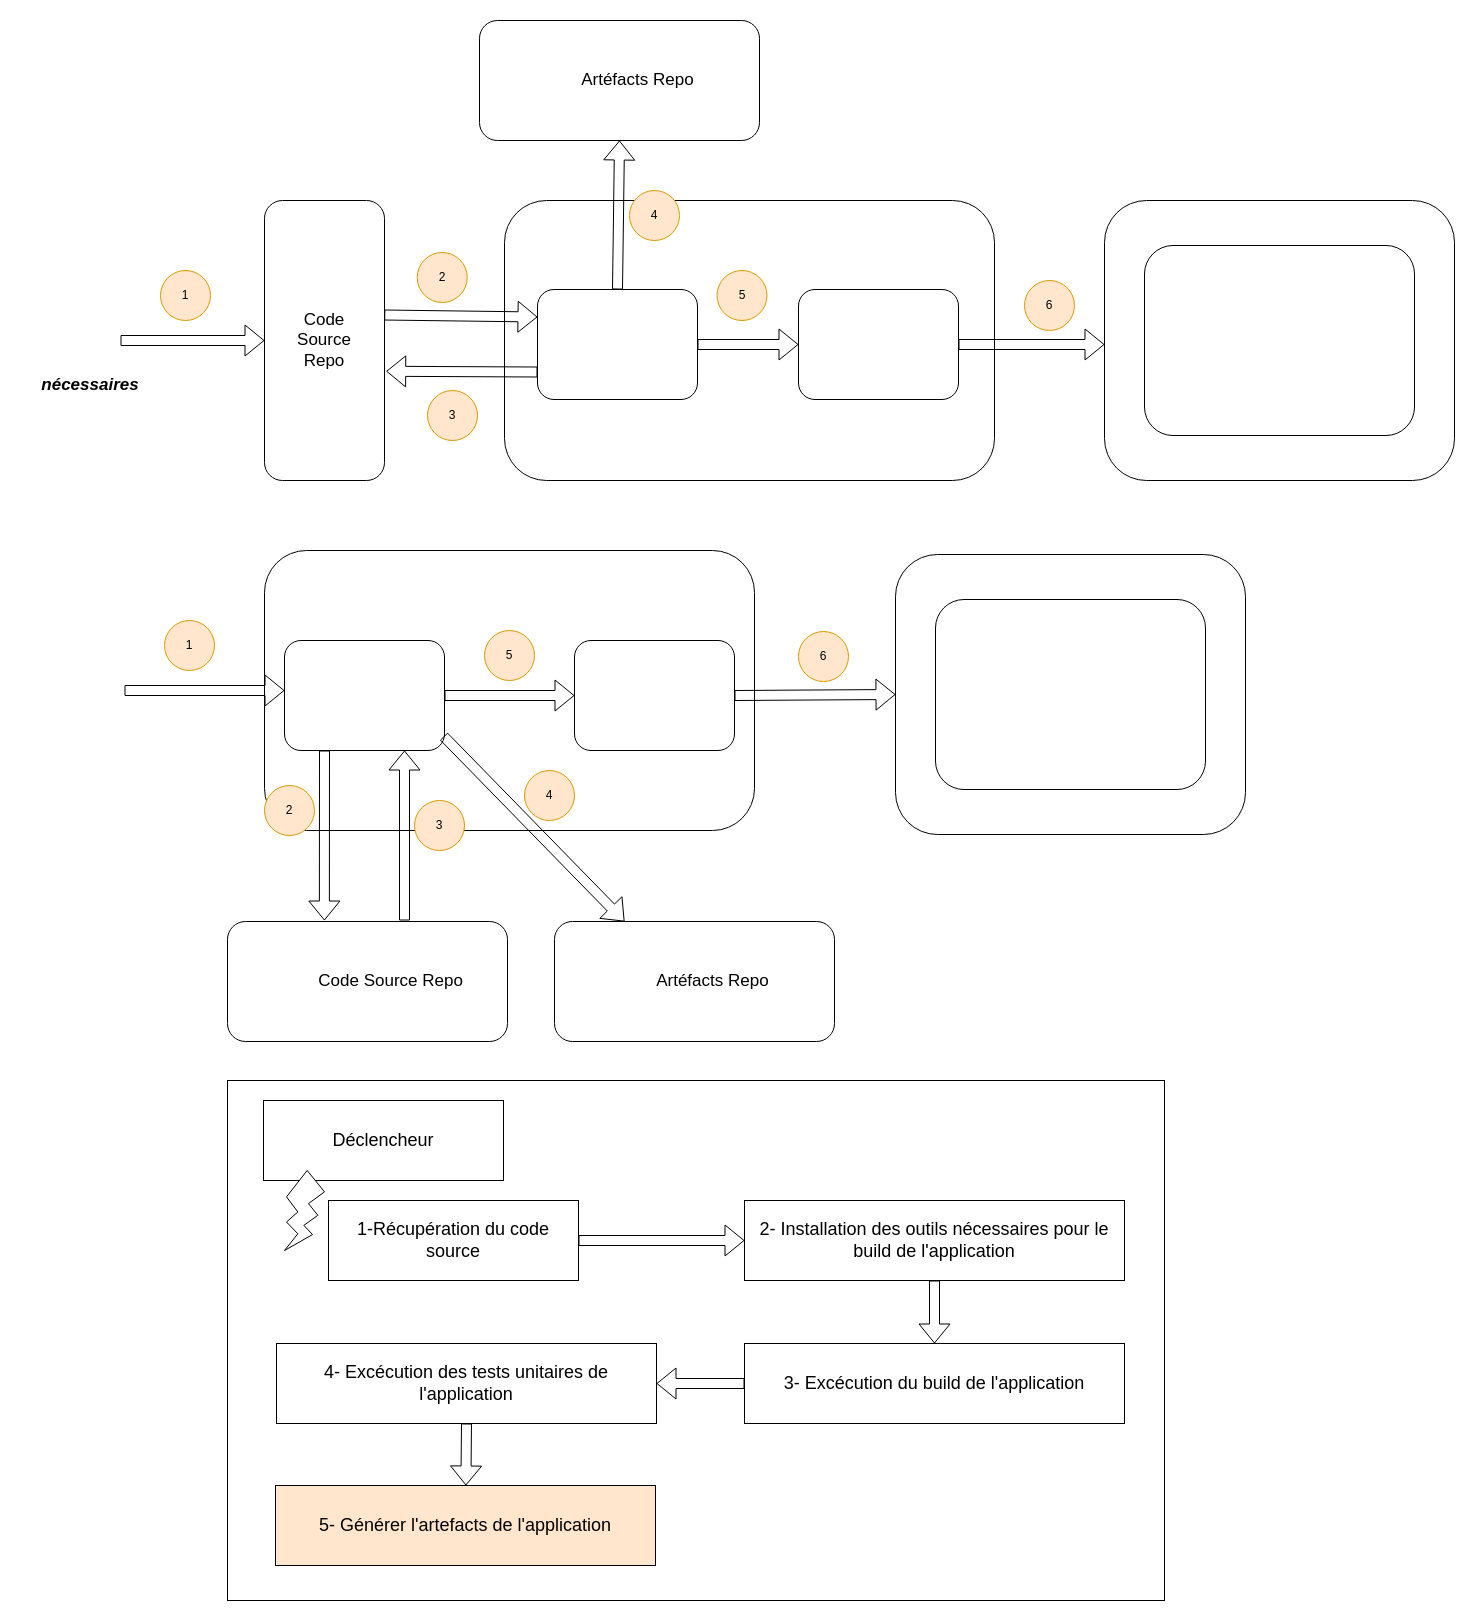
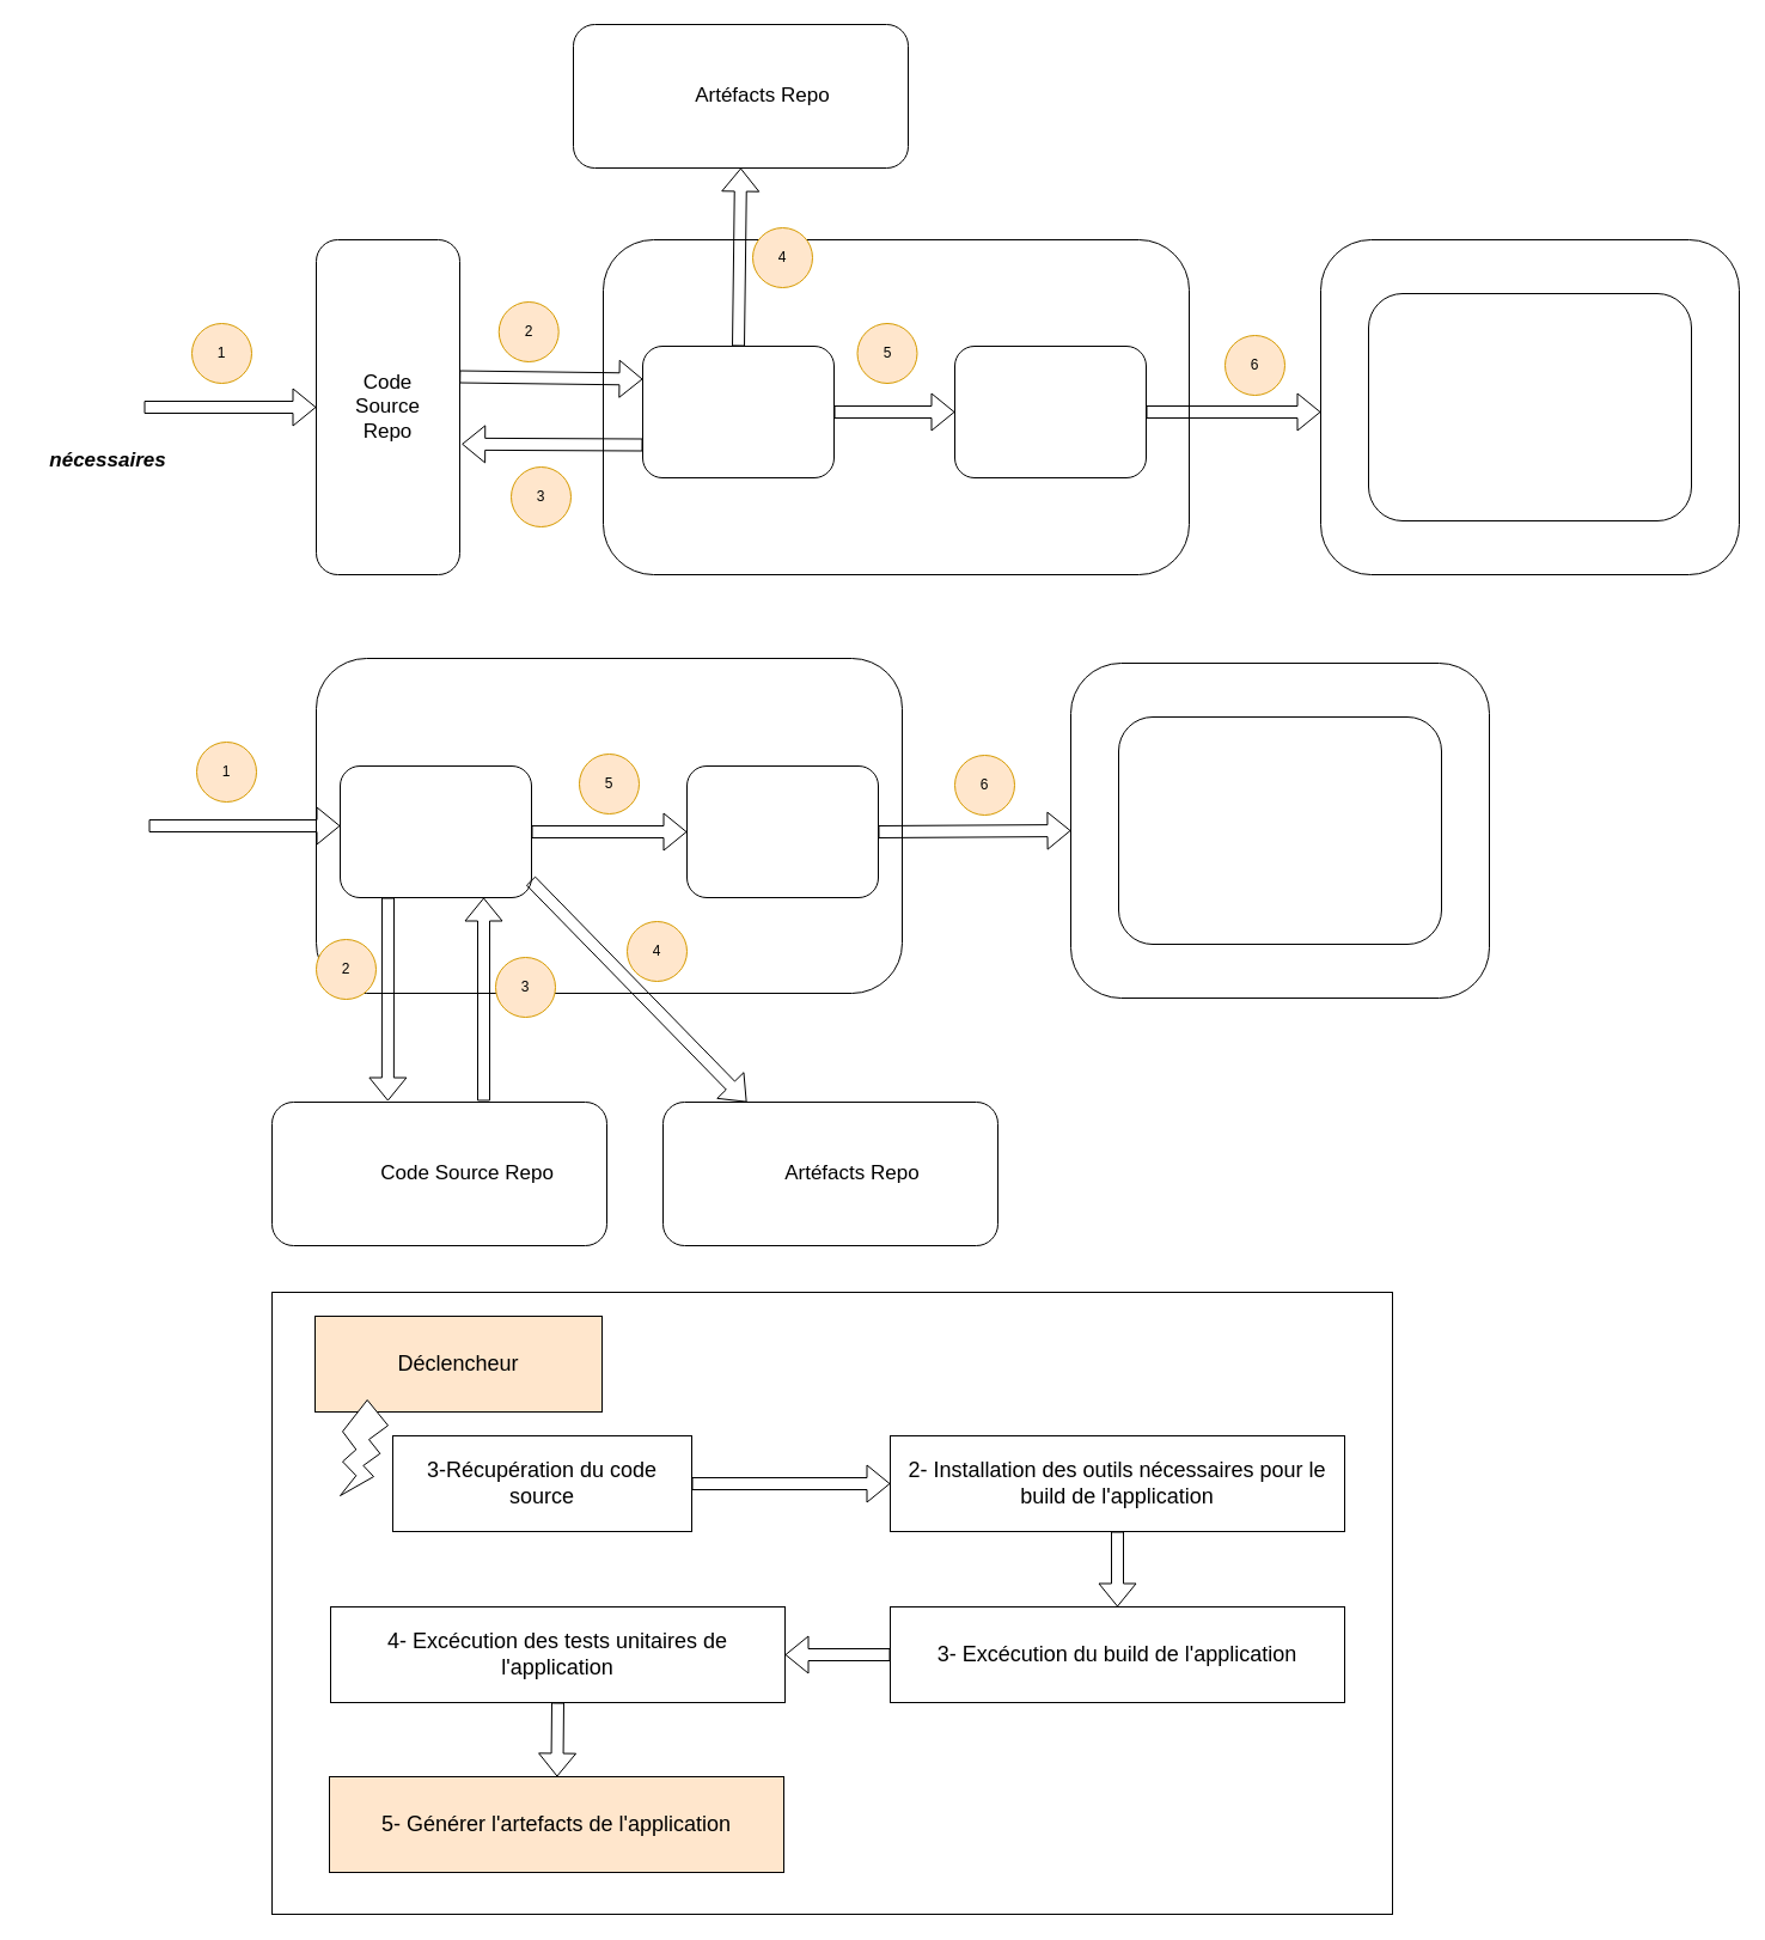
- <mxCell id="60" value="&lt;font style=&quot;font-size: 18px;&quot;&gt;Déclencheur&lt;/font&gt;" style="rounded=0;whiteSpace=wrap;html=1;" vertex="1" parent="1"><mxGeometry x="263" y="1100" width="240" height="80" as="geometry" /></mxCell>
+ <mxCell id="60" value="&lt;font style=&quot;font-size: 18px;&quot;&gt;Déclencheur&lt;/font&gt;" style="rounded=0;whiteSpace=wrap;html=1;fillColor=#ffe6cc;" vertex="1" parent="1"><mxGeometry x="263" y="1100" width="240" height="80" as="geometry" /></mxCell>
- <mxCell id="61" value="&lt;font style=&quot;font-size: 18px;&quot;&gt;1-Récupération du code source&lt;/font&gt;" style="rounded=0;whiteSpace=wrap;html=1;" vertex="1" parent="1"><mxGeometry x="328" y="1200" width="250" height="80" as="geometry" /></mxCell>
+ <mxCell id="61" value="&lt;font style=&quot;font-size: 18px;&quot;&gt;3-Récupération du code source&lt;/font&gt;" style="rounded=0;whiteSpace=wrap;html=1;" vertex="1" parent="1"><mxGeometry x="328" y="1200" width="250" height="80" as="geometry" /></mxCell>
